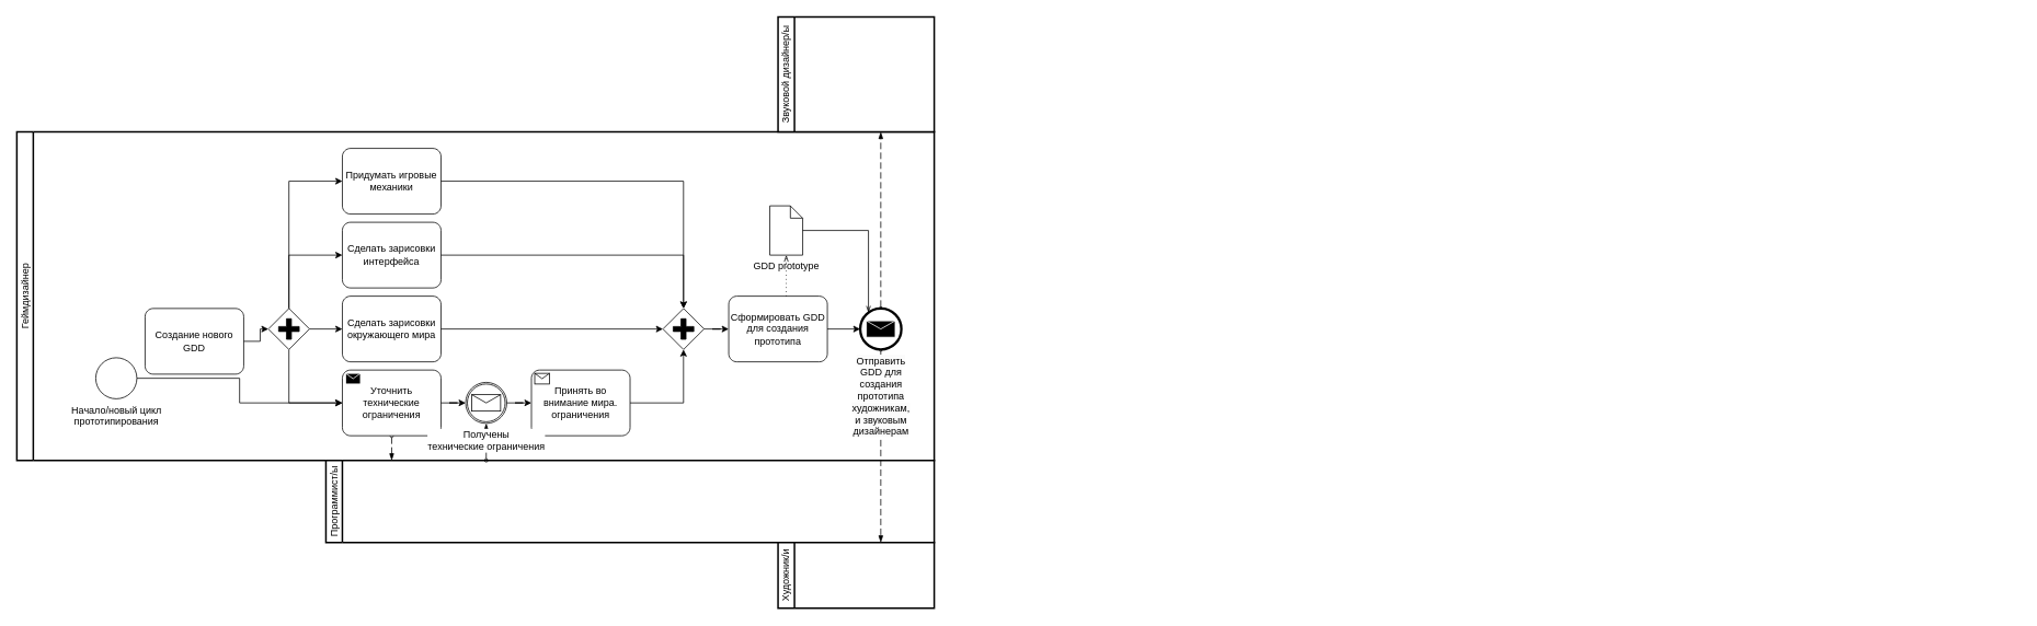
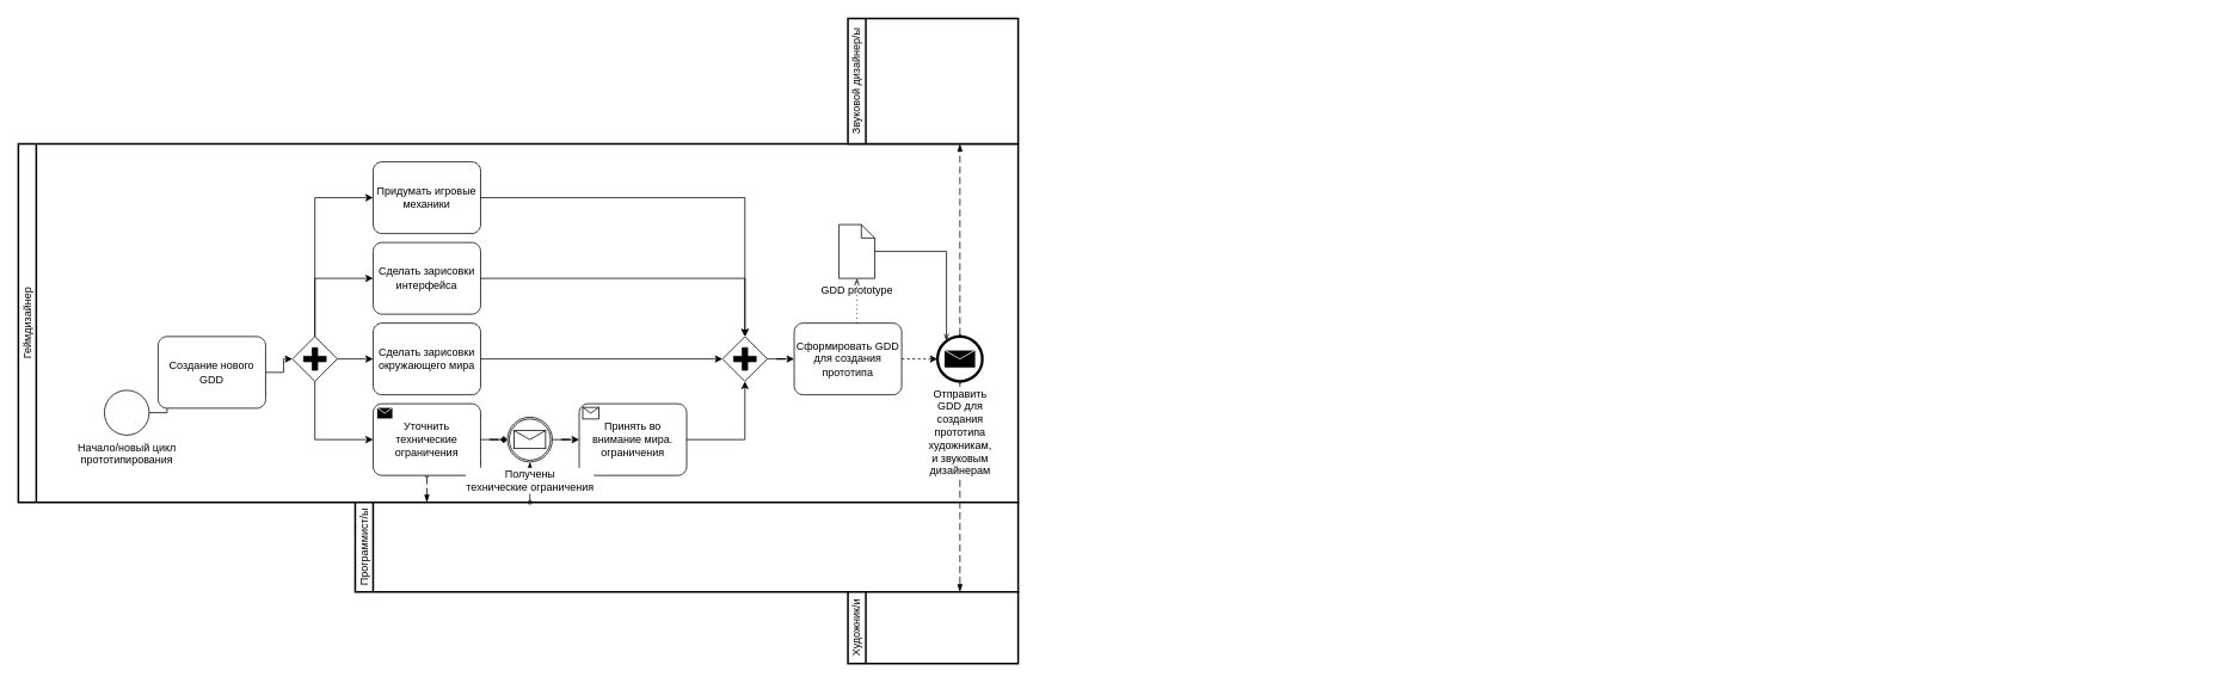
- <mxCell id="37" style="edgeStyle=orthogonalEdgeStyle;rounded=0;orthogonalLoop=1;jettySize=auto;html=1;" edge="1" parent="1" source="33" target="39"><mxGeometry relative="1" as="geometry"><mxPoint x="1046" y="400" as="targetPoint" /></mxGeometry></mxCell>
+ <mxCell id="37" style="edgeStyle=orthogonalEdgeStyle;rounded=0;orthogonalLoop=1;jettySize=auto;html=1;dashed=1;" edge="1" parent="1" source="33" target="39"><mxGeometry relative="1" as="geometry"><mxPoint x="1046" y="400" as="targetPoint" /></mxGeometry></mxCell>
- <mxCell id="11" style="edgeStyle=orthogonalEdgeStyle;rounded=0;orthogonalLoop=1;jettySize=auto;html=1;" edge="1" parent="1" source="12" target="22"><mxGeometry relative="1" as="geometry" /></mxCell>
+ <mxCell id="11" style="edgeStyle=orthogonalEdgeStyle;rounded=0;orthogonalLoop=1;jettySize=auto;html=1;" edge="1" parent="1" source="12" target="13"><mxGeometry relative="1" as="geometry" /></mxCell>
- <mxCell id="26" style="edgeStyle=orthogonalEdgeStyle;rounded=0;orthogonalLoop=1;jettySize=auto;html=1;" edge="1" parent="1" source="22" target="25"><mxGeometry relative="1" as="geometry" /></mxCell>
+ <mxCell id="26" style="edgeStyle=orthogonalEdgeStyle;rounded=0;orthogonalLoop=1;jettySize=auto;html=1;endArrow=diamond;" edge="1" parent="1" source="22" target="25"><mxGeometry relative="1" as="geometry" /></mxCell>
